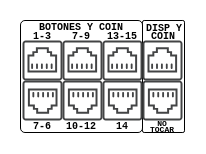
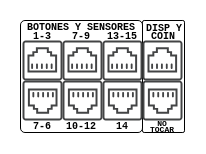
- <mxCell id="12" value="BOTONES Y COIN" style="text;html=1;strokeColor=none;fillColor=none;align=center;verticalAlign=middle;whiteSpace=wrap;rounded=0;fontSize=10;fontFamily=Courier New;fontStyle=1;sketch=0;" vertex="1" parent="1"><mxGeometry x="20" y="22" width="122" height="10" as="geometry" /></mxCell>
+ <mxCell id="12" value="BOTONES Y SENSORES" style="text;html=1;strokeColor=none;fillColor=none;align=center;verticalAlign=middle;whiteSpace=wrap;rounded=0;fontSize=10;fontFamily=Courier New;fontStyle=1;sketch=0;" vertex="1" parent="1"><mxGeometry x="20" y="22" width="122" height="10" as="geometry" /></mxCell>
